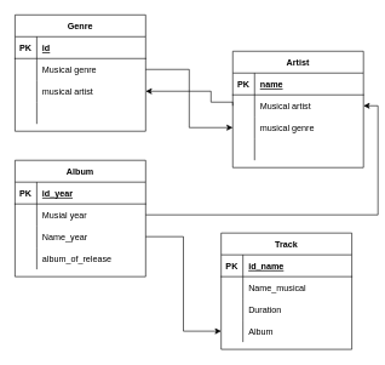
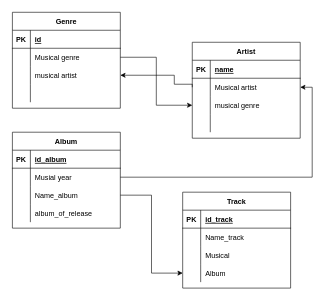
- <mxCell id="31" value="id_year" style="shape=partialRectangle;connectable=0;fillColor=none;top=0;left=0;bottom=0;right=0;align=left;spacingLeft=6;fontStyle=5;overflow=hidden;" vertex="1" parent="29"><mxGeometry x="30" width="150" height="30" as="geometry"><mxRectangle width="150" height="30" as="alternateBounds" /></mxGeometry></mxCell>
+ <mxCell id="31" value="id_album" style="shape=partialRectangle;connectable=0;fillColor=none;top=0;left=0;bottom=0;right=0;align=left;spacingLeft=6;fontStyle=5;overflow=hidden;" vertex="1" parent="29"><mxGeometry x="30" width="150" height="30" as="geometry"><mxRectangle width="150" height="30" as="alternateBounds" /></mxGeometry></mxCell>
- <mxCell id="37" value="Name_year" style="shape=partialRectangle;connectable=0;fillColor=none;top=0;left=0;bottom=0;right=0;align=left;spacingLeft=6;overflow=hidden;" vertex="1" parent="35"><mxGeometry x="30" width="150" height="30" as="geometry"><mxRectangle width="150" height="30" as="alternateBounds" /></mxGeometry></mxCell>
+ <mxCell id="37" value="Name_album" style="shape=partialRectangle;connectable=0;fillColor=none;top=0;left=0;bottom=0;right=0;align=left;spacingLeft=6;overflow=hidden;" vertex="1" parent="35"><mxGeometry x="30" width="150" height="30" as="geometry"><mxRectangle width="150" height="30" as="alternateBounds" /></mxGeometry></mxCell>
- <mxCell id="47" value="id_name" style="shape=partialRectangle;connectable=0;fillColor=none;top=0;left=0;bottom=0;right=0;align=left;spacingLeft=6;fontStyle=5;overflow=hidden;" vertex="1" parent="45"><mxGeometry x="30" width="150" height="30" as="geometry"><mxRectangle width="150" height="30" as="alternateBounds" /></mxGeometry></mxCell>
+ <mxCell id="47" value="id_track" style="shape=partialRectangle;connectable=0;fillColor=none;top=0;left=0;bottom=0;right=0;align=left;spacingLeft=6;fontStyle=5;overflow=hidden;" vertex="1" parent="45"><mxGeometry x="30" width="150" height="30" as="geometry"><mxRectangle width="150" height="30" as="alternateBounds" /></mxGeometry></mxCell>
- <mxCell id="50" value="Name_musical" style="shape=partialRectangle;connectable=0;fillColor=none;top=0;left=0;bottom=0;right=0;align=left;spacingLeft=6;overflow=hidden;" vertex="1" parent="48"><mxGeometry x="30" width="150" height="30" as="geometry"><mxRectangle width="150" height="30" as="alternateBounds" /></mxGeometry></mxCell>
+ <mxCell id="50" value="Name_track" style="shape=partialRectangle;connectable=0;fillColor=none;top=0;left=0;bottom=0;right=0;align=left;spacingLeft=6;overflow=hidden;" vertex="1" parent="48"><mxGeometry x="30" width="150" height="30" as="geometry"><mxRectangle width="150" height="30" as="alternateBounds" /></mxGeometry></mxCell>
- <mxCell id="53" value="Duration" style="shape=partialRectangle;connectable=0;fillColor=none;top=0;left=0;bottom=0;right=0;align=left;spacingLeft=6;overflow=hidden;" vertex="1" parent="51"><mxGeometry x="30" width="150" height="30" as="geometry"><mxRectangle width="150" height="30" as="alternateBounds" /></mxGeometry></mxCell>
+ <mxCell id="53" value="Musical" style="shape=partialRectangle;connectable=0;fillColor=none;top=0;left=0;bottom=0;right=0;align=left;spacingLeft=6;overflow=hidden;" vertex="1" parent="51"><mxGeometry x="30" width="150" height="30" as="geometry"><mxRectangle width="150" height="30" as="alternateBounds" /></mxGeometry></mxCell>
